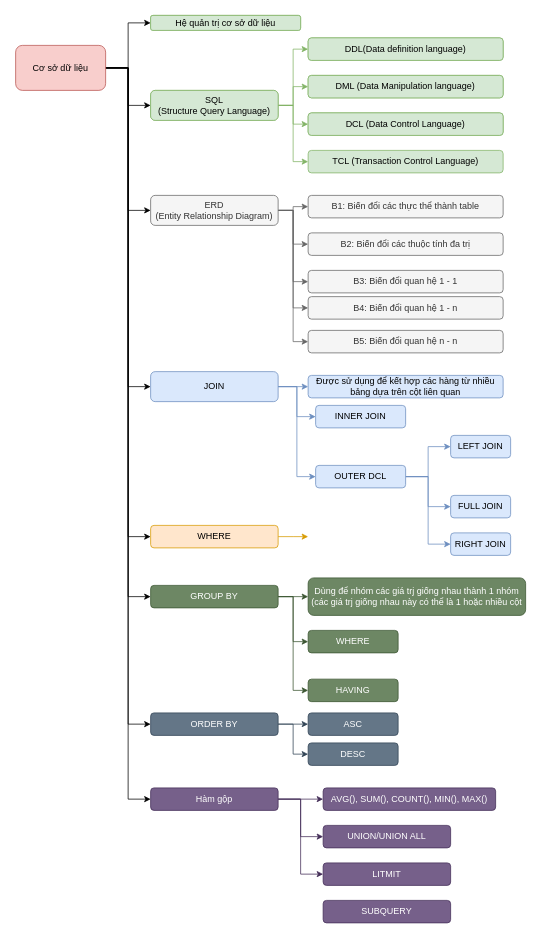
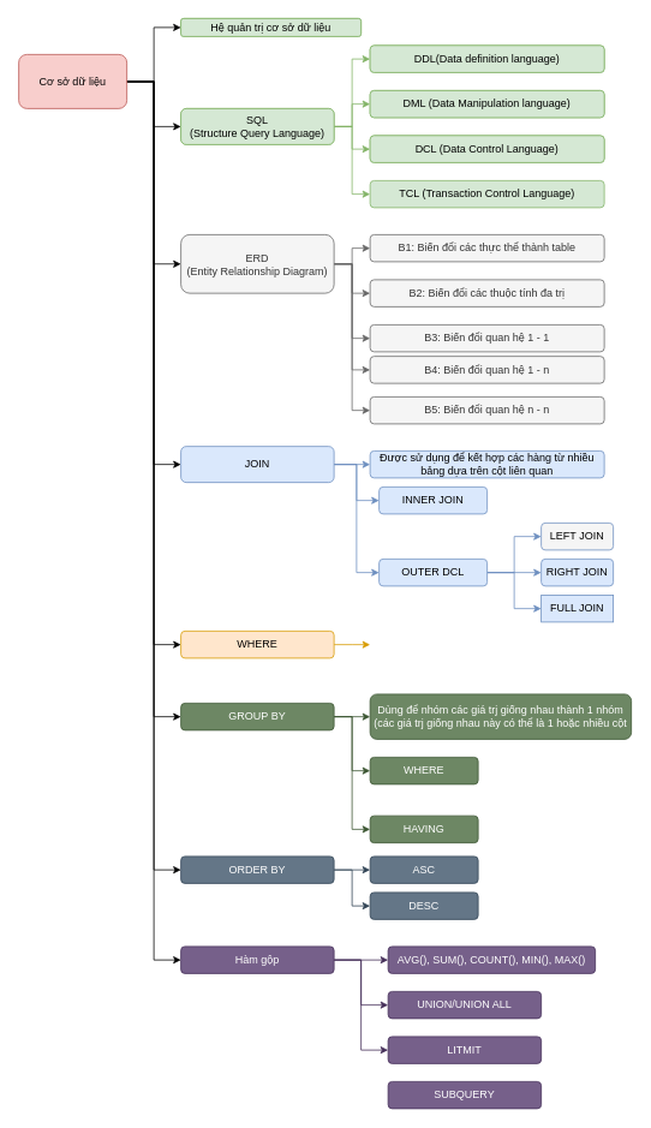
- <mxCell id="26" value="ERD&lt;br&gt;(Entity Relationship Diagram)" style="rounded=1;whiteSpace=wrap;html=1;fillColor=#f5f5f5;fontColor=#333333;strokeColor=#666666;" parent="1" vertex="1"><mxGeometry x="200" y="260" width="170" height="40" as="geometry" /></mxCell>
+ <mxCell id="26" value="ERD&lt;br&gt;(Entity Relationship Diagram)" style="rounded=1;whiteSpace=wrap;html=1;fillColor=#f5f5f5;fontColor=#333333;strokeColor=#666666;" parent="1" vertex="1"><mxGeometry x="200" y="260" width="170" height="65" as="geometry" /></mxCell>
- <mxCell id="42" value="LEFT JOIN" style="rounded=1;whiteSpace=wrap;html=1;fillColor=#dae8fc;strokeColor=#6c8ebf;" parent="1" vertex="1"><mxGeometry x="600" y="580" width="80" height="30" as="geometry" /></mxCell>
+ <mxCell id="42" value="LEFT JOIN" style="rounded=1;whiteSpace=wrap;html=1;fillColor=#f5f5f5;strokeColor=#6c8ebf;" parent="1" vertex="1"><mxGeometry x="600" y="580" width="80" height="30" as="geometry" /></mxCell>
- <mxCell id="44" value="FULL JOIN" style="rounded=1;whiteSpace=wrap;html=1;fillColor=#dae8fc;strokeColor=#6c8ebf;" parent="1" vertex="1"><mxGeometry x="600" y="660" width="80" height="30" as="geometry" /></mxCell>
+ <mxCell id="44" value="FULL JOIN" style="whiteSpace=wrap;html=1;fillColor=#dae8fc;strokeColor=#6c8ebf;rounded=0;" parent="1" vertex="1"><mxGeometry x="600" y="660" width="80" height="30" as="geometry" /></mxCell>
- <mxCell id="43" value="RIGHT JOIN" style="rounded=1;whiteSpace=wrap;html=1;fillColor=#dae8fc;strokeColor=#6c8ebf;" parent="1" vertex="1"><mxGeometry x="600" y="710" width="80" height="30" as="geometry" /></mxCell>
+ <mxCell id="43" value="RIGHT JOIN" style="rounded=1;whiteSpace=wrap;html=1;fillColor=#dae8fc;strokeColor=#6c8ebf;" parent="1" vertex="1"><mxGeometry x="600" y="620" width="80" height="30" as="geometry" /></mxCell>
